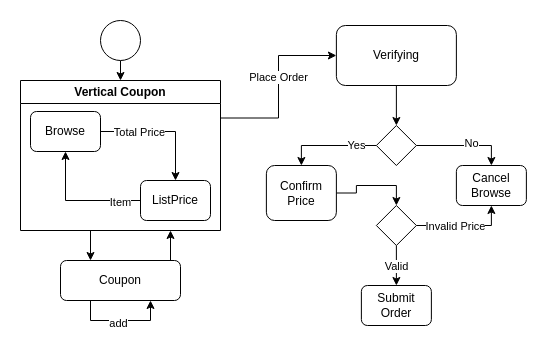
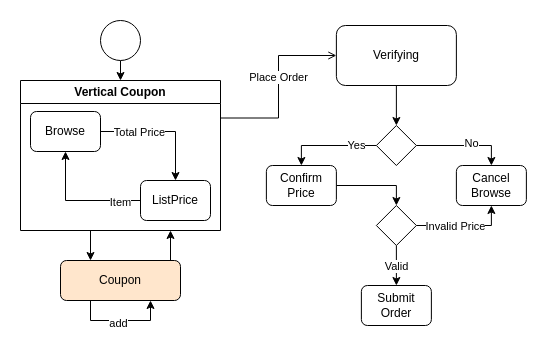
- <mxCell id="4" style="edgeStyle=orthogonalEdgeStyle;rounded=0;orthogonalLoop=1;jettySize=auto;html=1;exitX=1;exitY=0.25;exitDx=0;exitDy=0;entryX=0;entryY=0.5;entryDx=0;entryDy=0;" edge="1" parent="1" source="7" target="15"><mxGeometry relative="1" as="geometry" /></mxCell>
+ <mxCell id="4" style="edgeStyle=orthogonalEdgeStyle;rounded=0;orthogonalLoop=1;jettySize=auto;html=1;exitX=1;exitY=0.25;exitDx=0;exitDy=0;entryX=0;entryY=0.5;entryDx=0;entryDy=0;endArrow=open;" edge="1" parent="1" source="7" target="15"><mxGeometry relative="1" as="geometry" /></mxCell>
- <mxCell id="22" value="Confirm Price" style="rounded=1;whiteSpace=wrap;html=1;" vertex="1" parent="1"><mxGeometry x="265.88" y="165" width="70" height="55" as="geometry" /></mxCell>
+ <mxCell id="22" value="Confirm Price" style="rounded=1;whiteSpace=wrap;html=1;" vertex="1" parent="1"><mxGeometry x="265.88" y="165" width="70" height="40" as="geometry" /></mxCell>
- <mxCell id="33" value="Coupon" style="rounded=1;whiteSpace=wrap;html=1;" vertex="1" parent="1"><mxGeometry x="60" y="260" width="120" height="40" as="geometry" /></mxCell>
+ <mxCell id="33" value="Coupon" style="rounded=1;whiteSpace=wrap;html=1;fillColor=#ffe6cc;" vertex="1" parent="1"><mxGeometry x="60" y="260" width="120" height="40" as="geometry" /></mxCell>
